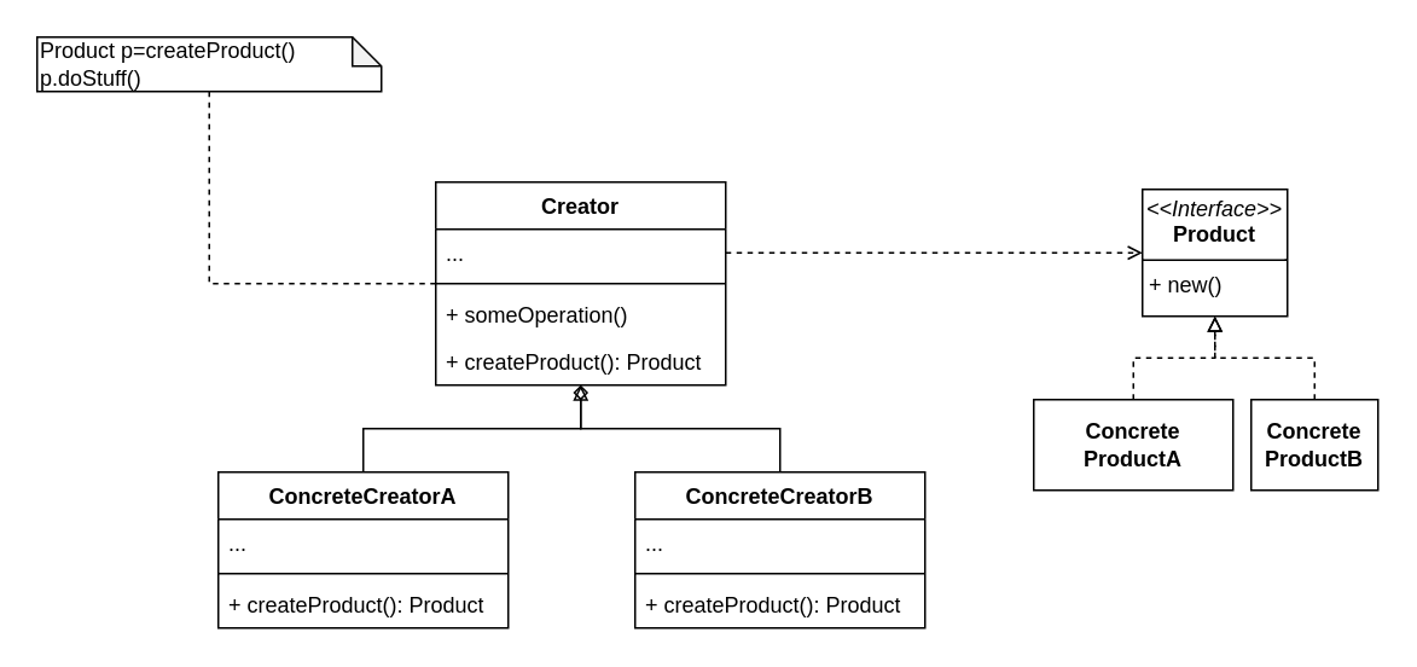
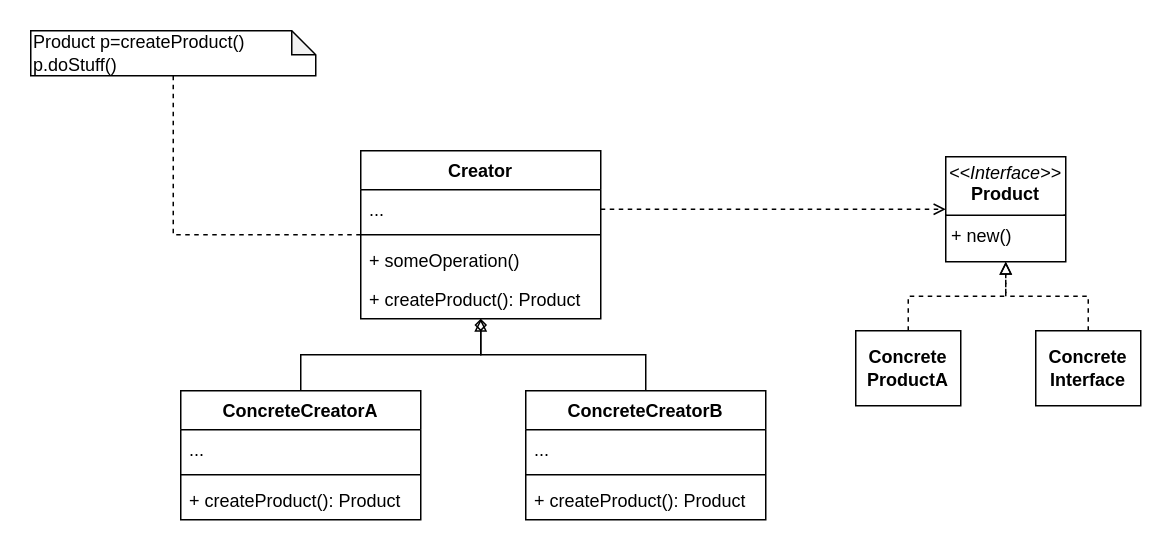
- <mxCell id="19" value="&lt;b&gt;Concrete&lt;/b&gt;&lt;div&gt;&lt;b&gt;ProductA&lt;/b&gt;&lt;/div&gt;" style="html=1;whiteSpace=wrap;" parent="1" vertex="1"><mxGeometry x="570" y="220" width="110" height="50" as="geometry" /></mxCell>
+ <mxCell id="19" value="&lt;b&gt;Concrete&lt;/b&gt;&lt;div&gt;&lt;b&gt;ProductA&lt;/b&gt;&lt;/div&gt;" style="html=1;whiteSpace=wrap;" parent="1" vertex="1"><mxGeometry x="570" y="220" width="70" height="50" as="geometry" /></mxCell>
- <mxCell id="21" value="&lt;b&gt;Concrete&lt;/b&gt;&lt;div&gt;&lt;b&gt;ProductB&lt;/b&gt;&lt;/div&gt;" style="html=1;whiteSpace=wrap;" parent="1" vertex="1"><mxGeometry x="690" y="220" width="70" height="50" as="geometry" /></mxCell>
+ <mxCell id="21" value="&lt;b&gt;Concrete&lt;/b&gt;&lt;div&gt;&lt;b&gt;Interface&lt;/b&gt;&lt;/div&gt;" style="html=1;whiteSpace=wrap;" parent="1" vertex="1"><mxGeometry x="690" y="220" width="70" height="50" as="geometry" /></mxCell>
